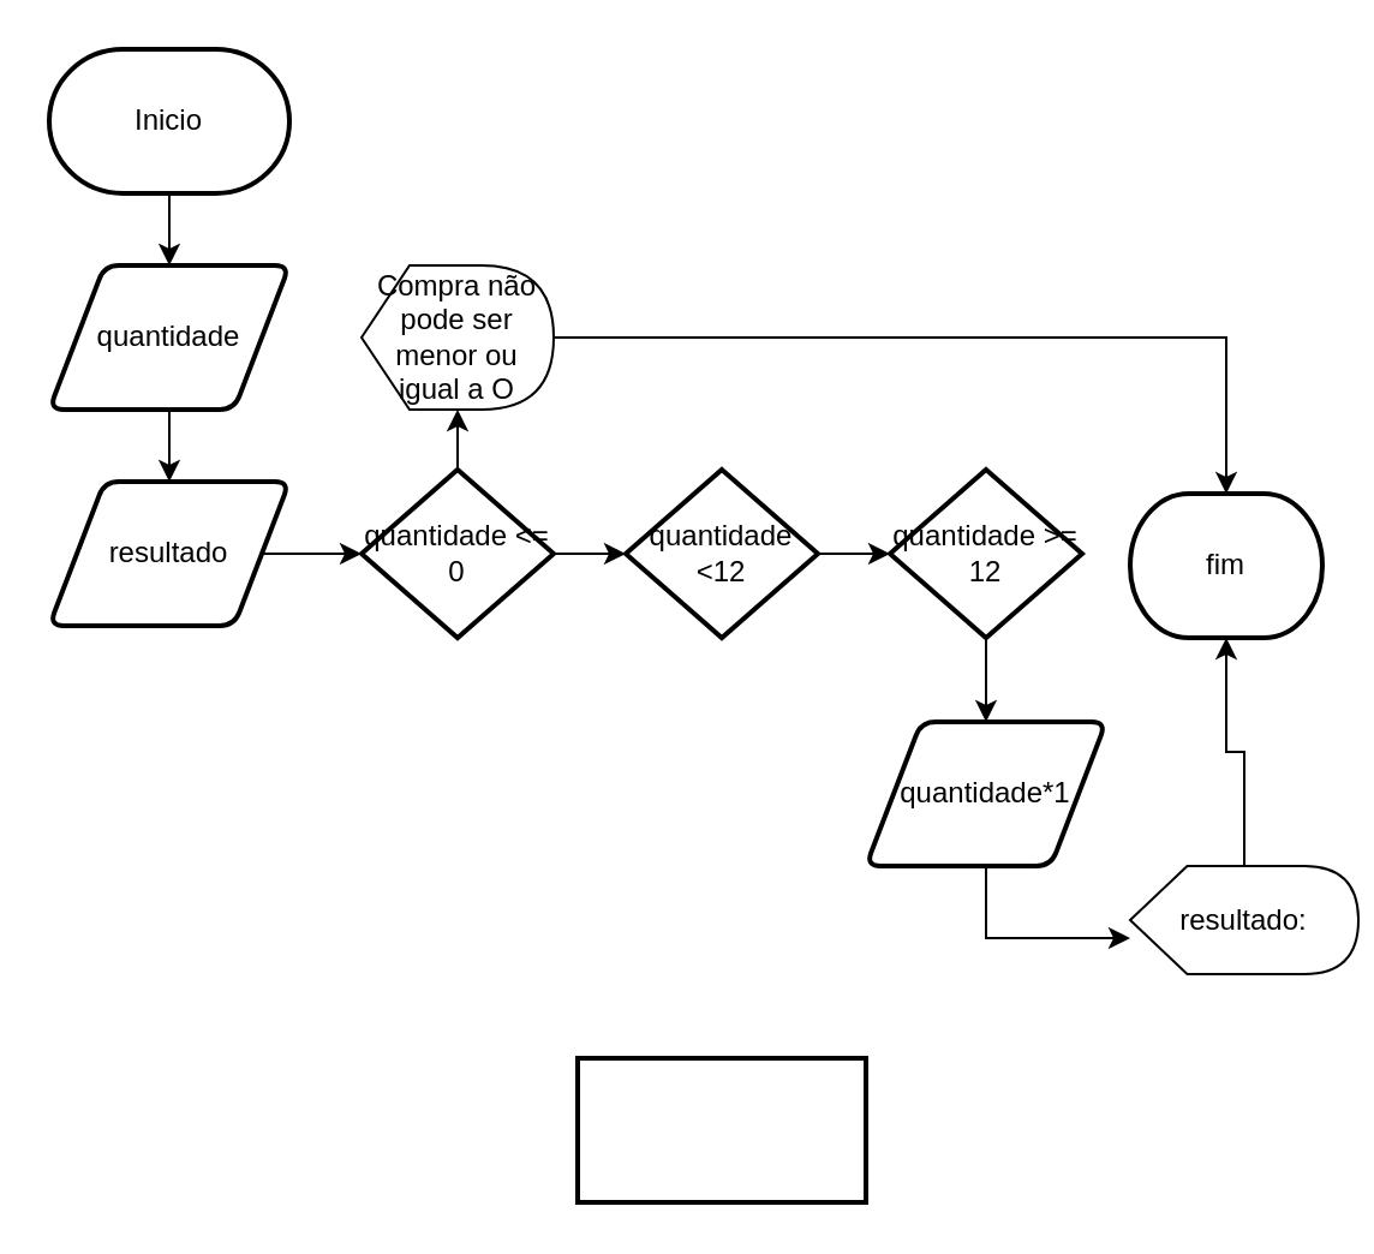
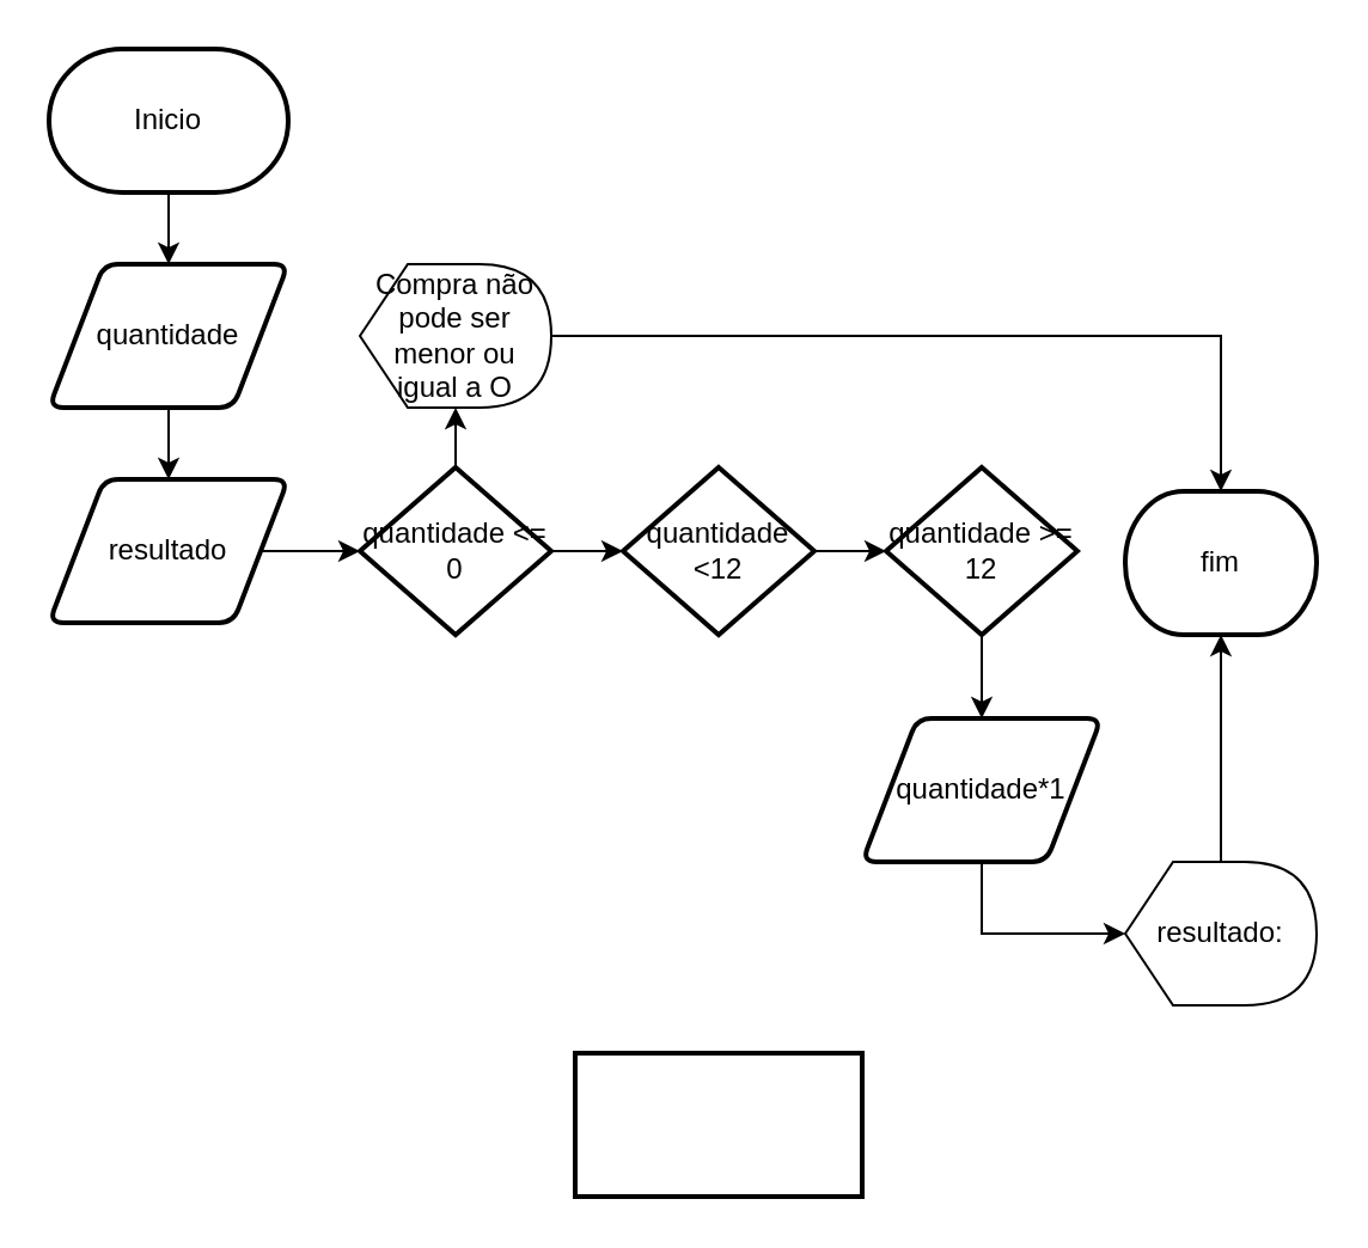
- <mxCell id="19" value="resultado:" style="shape=display;whiteSpace=wrap;html=1;" parent="1" vertex="1"><mxGeometry x="470" y="360" width="95" height="45" as="geometry" /></mxCell>
+ <mxCell id="19" value="resultado:" style="shape=display;whiteSpace=wrap;html=1;" parent="1" vertex="1"><mxGeometry x="470" y="360" width="80" height="60" as="geometry" /></mxCell>
